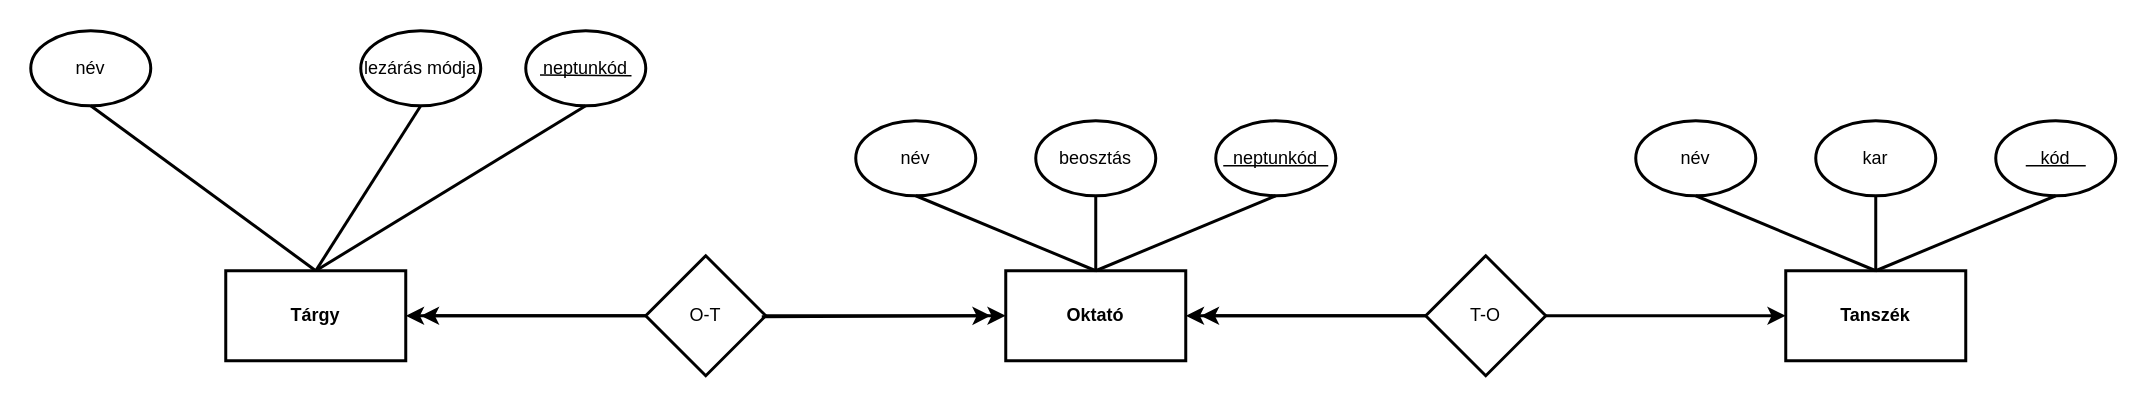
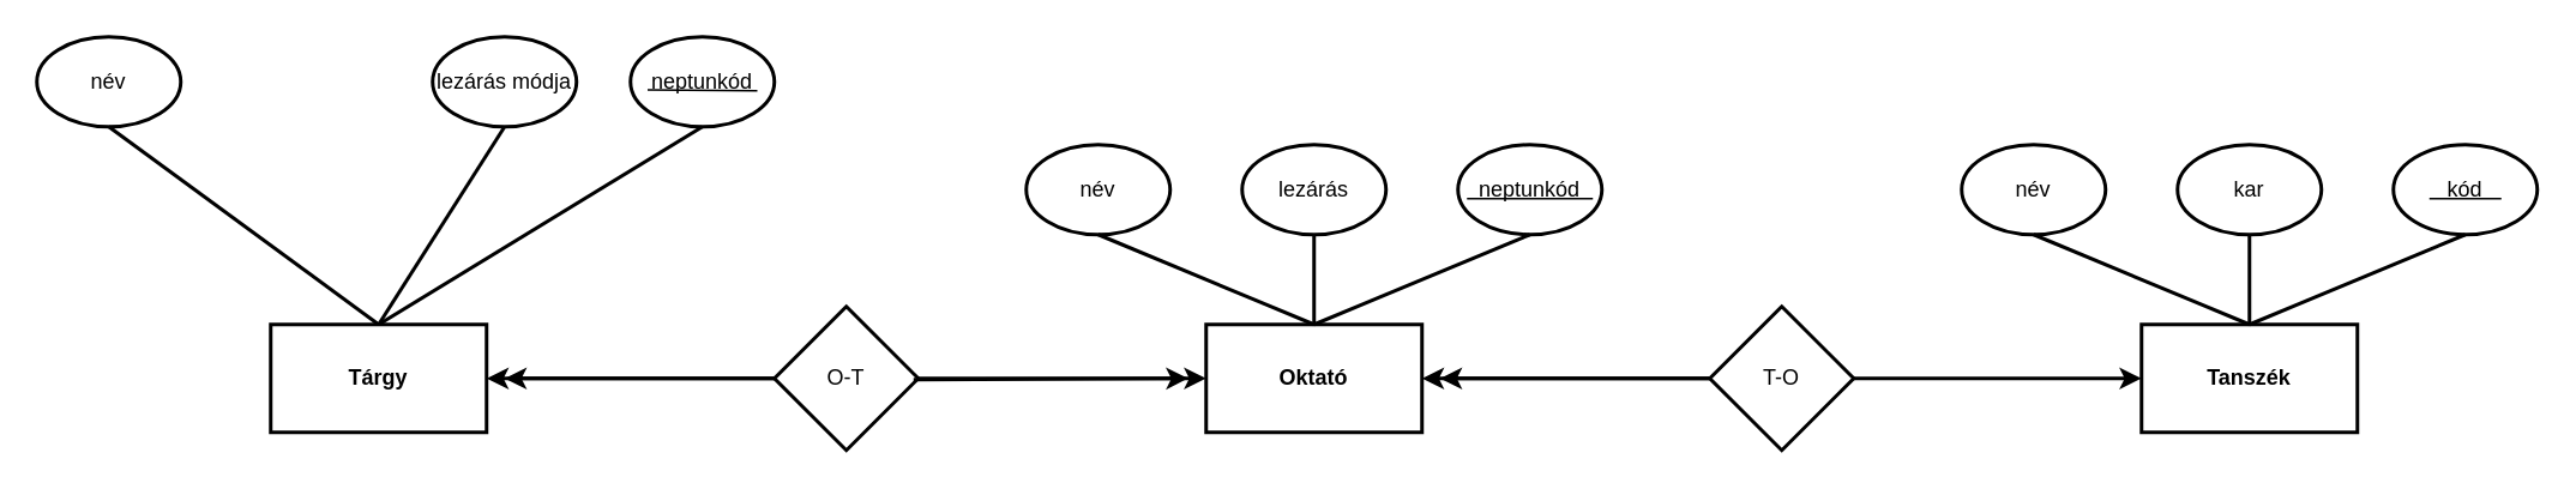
- <mxCell id="4" value="beosztás" style="ellipse;whiteSpace=wrap;html=1;strokeWidth=2;" parent="1" vertex="1"><mxGeometry x="690" y="80" width="80" height="50" as="geometry" /></mxCell>
+ <mxCell id="4" value="lezárás" style="ellipse;whiteSpace=wrap;html=1;strokeWidth=2;" parent="1" vertex="1"><mxGeometry x="690" y="80" width="80" height="50" as="geometry" /></mxCell>
